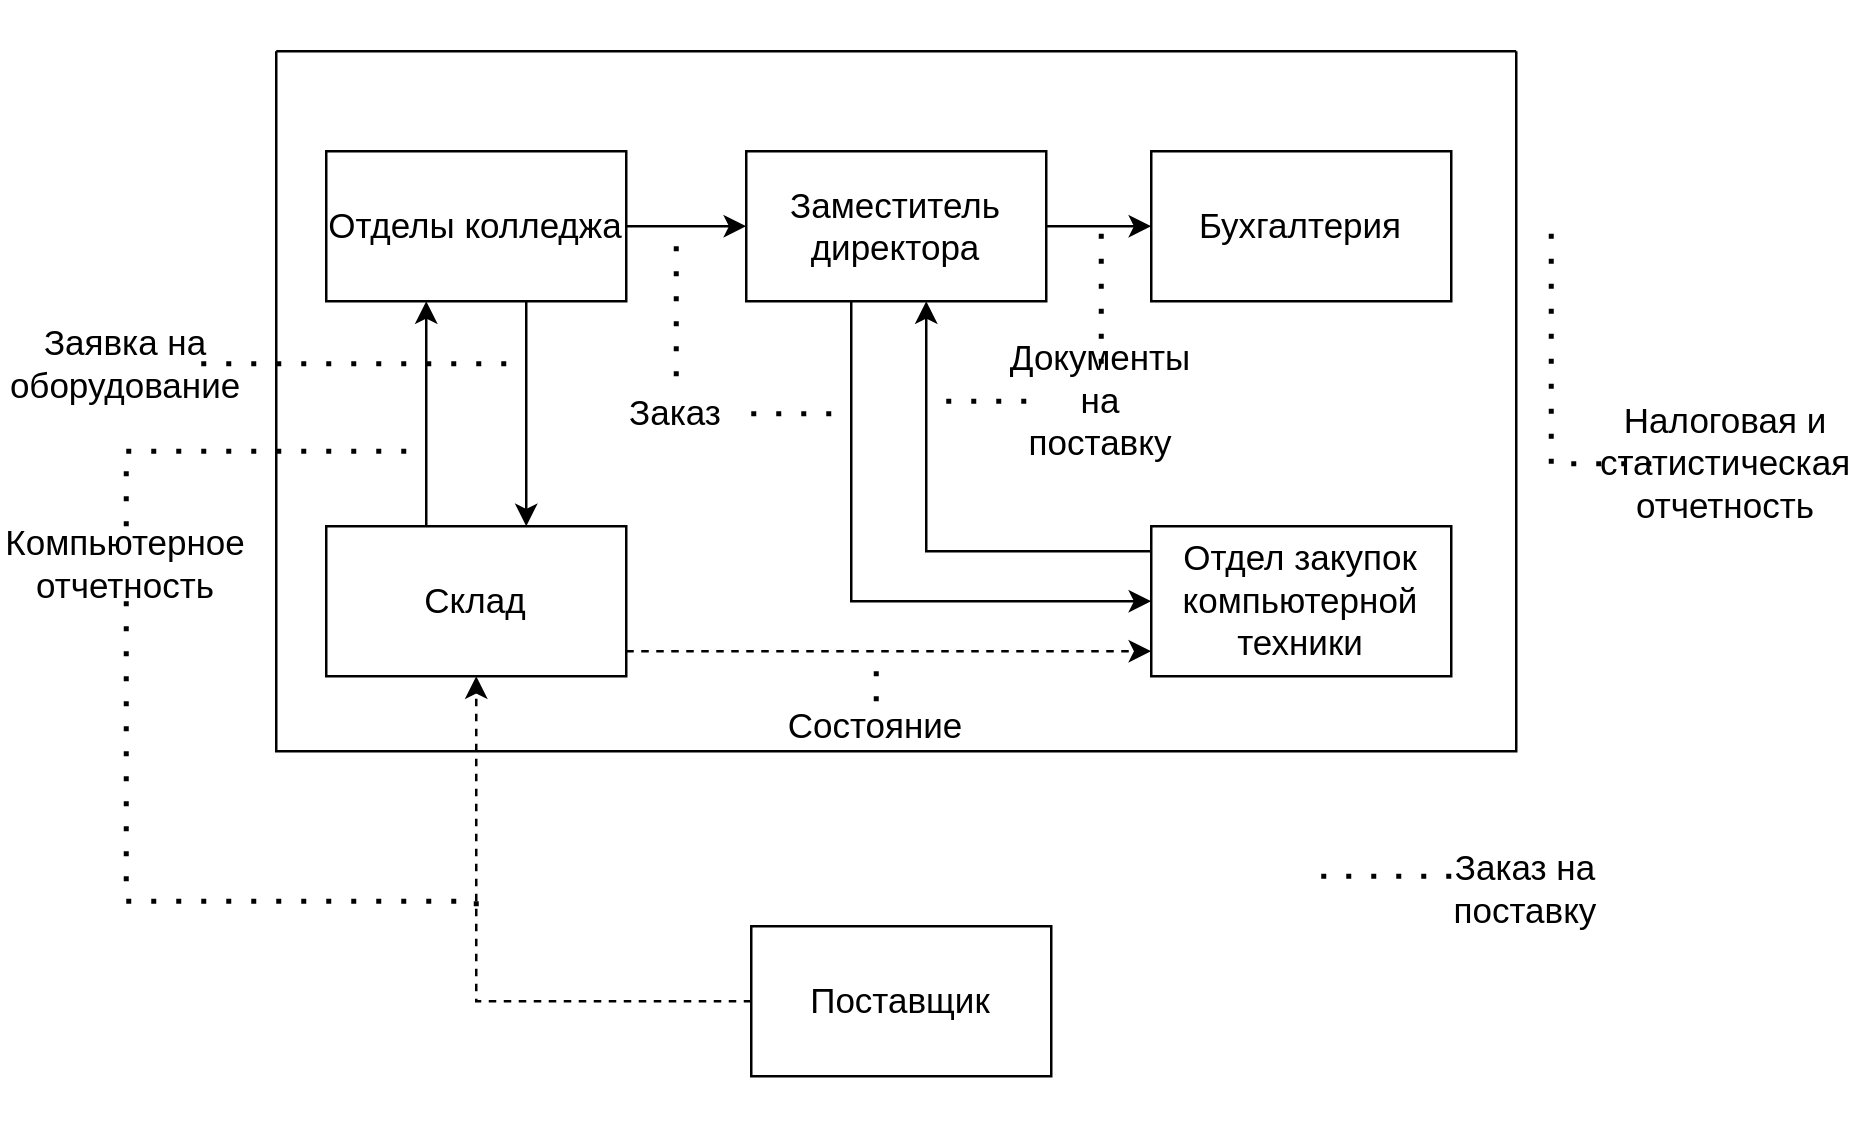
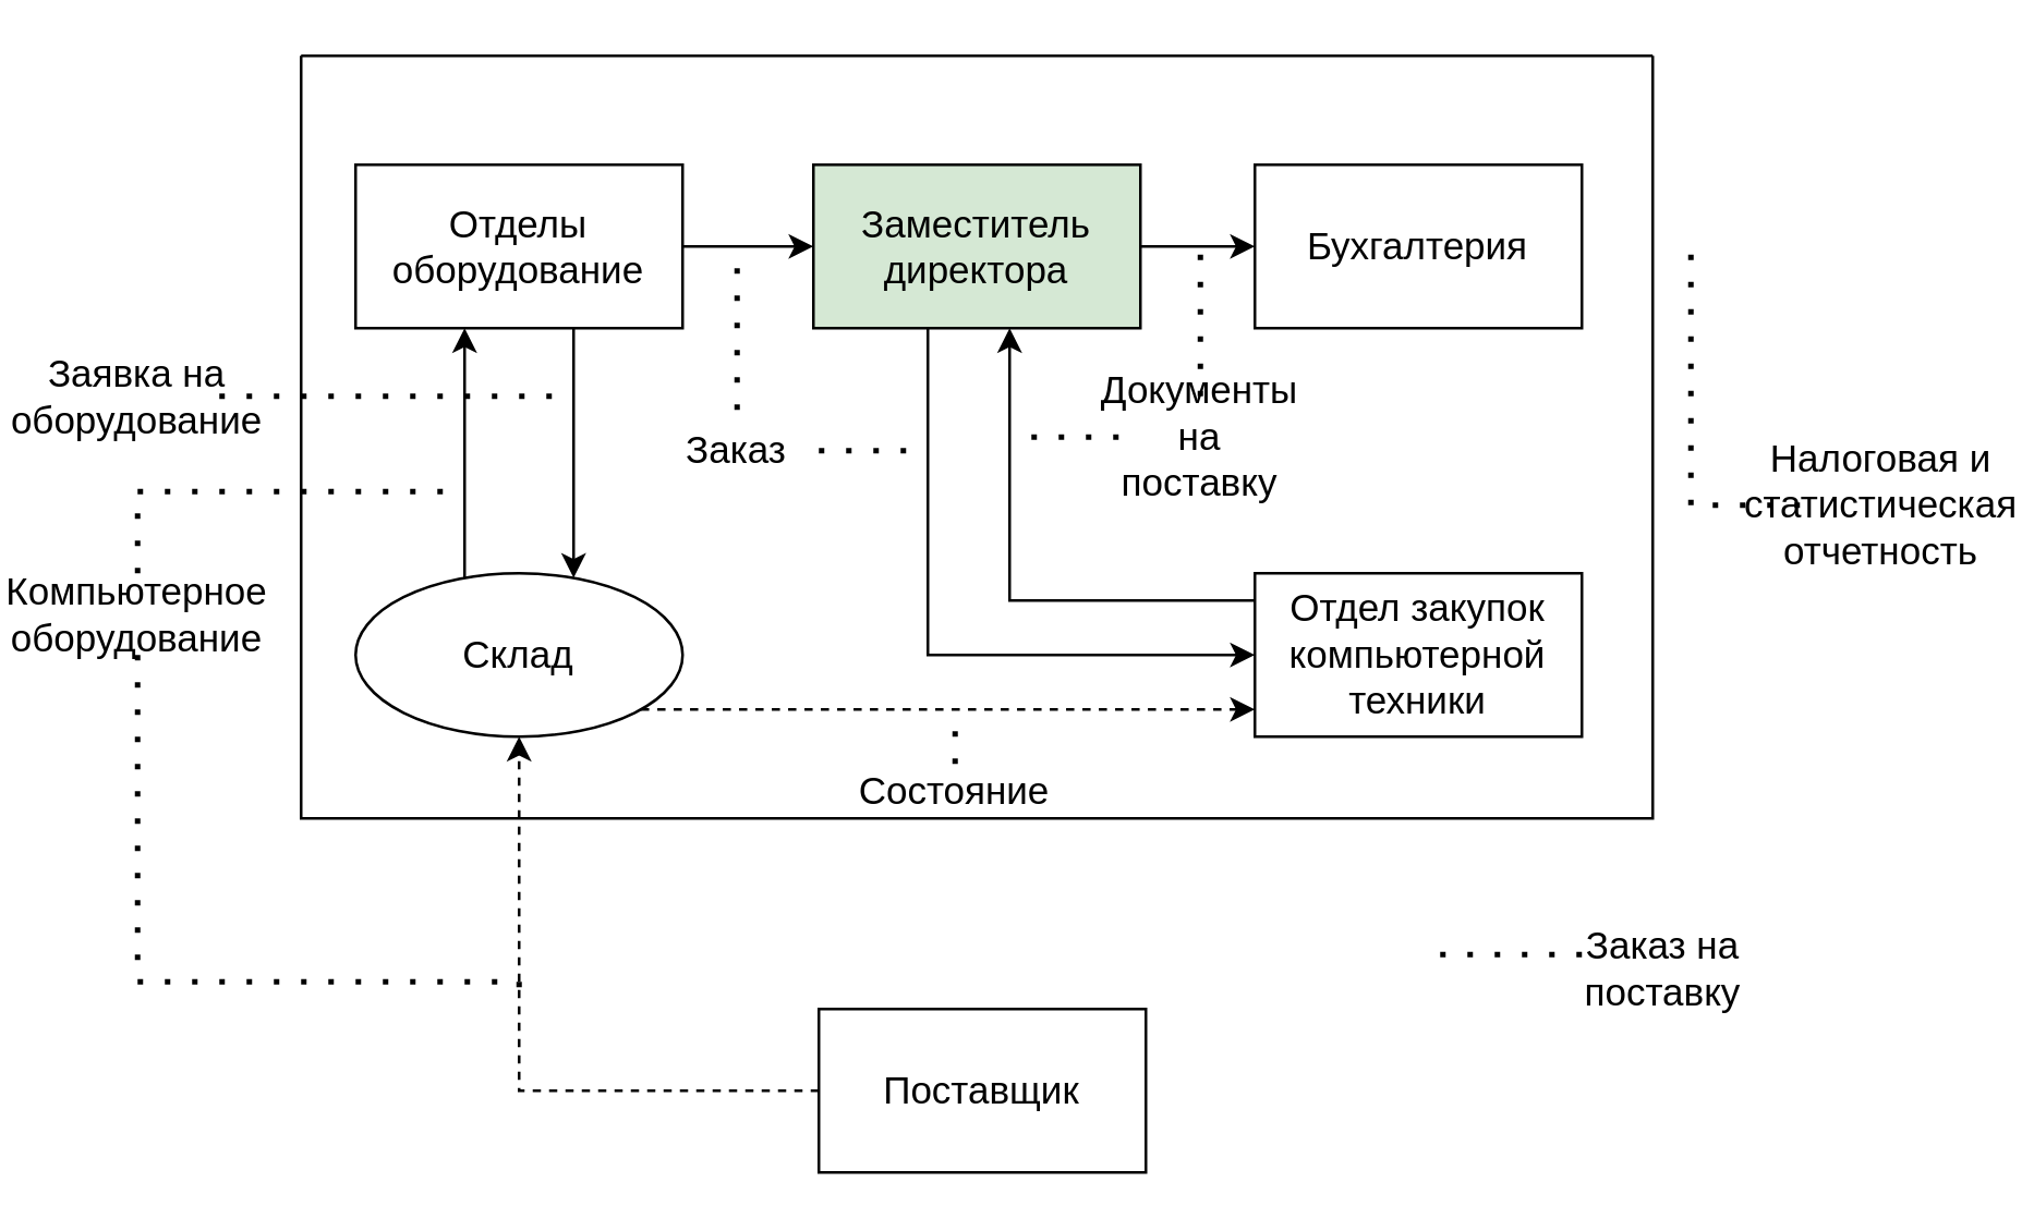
- <mxCell id="13" value="Отделы колледжа" style="rounded=0;whiteSpace=wrap;html=1;fontSize=14;" parent="2" vertex="1"><mxGeometry x="20" y="40" width="120" height="60" as="geometry" /></mxCell>
+ <mxCell id="13" value="Отделы оборудование" style="rounded=0;whiteSpace=wrap;html=1;fontSize=14;" parent="2" vertex="1"><mxGeometry x="20" y="40" width="120" height="60" as="geometry" /></mxCell>
- <mxCell id="5" value="&lt;div&gt;Заместитель&lt;/div&gt;&lt;div&gt;директора&lt;br&gt;&lt;/div&gt;" style="rounded=0;whiteSpace=wrap;html=1;fontSize=14;" parent="2" vertex="1"><mxGeometry x="188" y="40" width="120" height="60" as="geometry" /></mxCell>
+ <mxCell id="5" value="&lt;div&gt;Заместитель&lt;/div&gt;&lt;div&gt;директора&lt;br&gt;&lt;/div&gt;" style="rounded=0;whiteSpace=wrap;html=1;fontSize=14;fillColor=#d5e8d4;" parent="2" vertex="1"><mxGeometry x="188" y="40" width="120" height="60" as="geometry" /></mxCell>
- <mxCell id="30" value="Компьютерное отчетность" style="text;html=1;strokeColor=none;fillColor=none;align=center;verticalAlign=middle;whiteSpace=wrap;rounded=0;fontSize=14;" parent="1" vertex="1"><mxGeometry x="20" y="210" width="60" height="30" as="geometry" /></mxCell>
+ <mxCell id="30" value="Компьютерное оборудование" style="text;html=1;strokeColor=none;fillColor=none;align=center;verticalAlign=middle;whiteSpace=wrap;rounded=0;fontSize=14;" parent="1" vertex="1"><mxGeometry x="20" y="210" width="60" height="30" as="geometry" /></mxCell>
- <mxCell id="11" value="Склад" style="rounded=0;whiteSpace=wrap;html=1;fontSize=14;" parent="2" vertex="1"><mxGeometry x="20" y="190" width="120" height="60" as="geometry" /></mxCell>
+ <mxCell id="11" value="Склад" style="ellipse;whiteSpace=wrap;html=1;fontSize=14;" parent="2" vertex="1"><mxGeometry x="20" y="190" width="120" height="60" as="geometry" /></mxCell>
